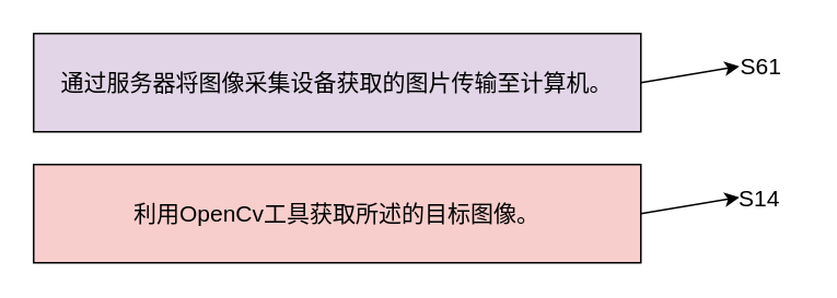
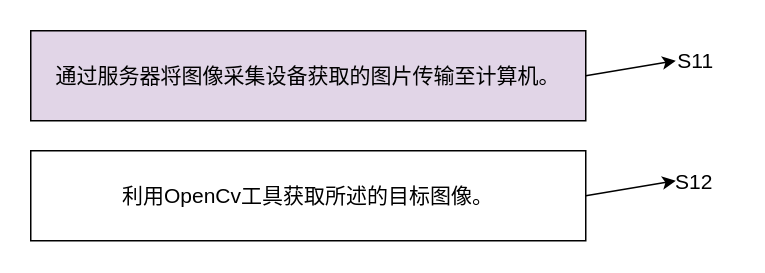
- <mxCell id="7" value="S61" style="text;html=1;align=center;verticalAlign=middle;resizable=0;points=[];autosize=1;strokeColor=none;fillColor=none;fontSize=14;" vertex="1" parent="1"><mxGeometry x="438" y="25" width="50" height="30" as="geometry" /></mxCell>
+ <mxCell id="7" value="S11" style="text;html=1;align=center;verticalAlign=middle;resizable=0;points=[];autosize=1;strokeColor=none;fillColor=none;fontSize=14;" vertex="1" parent="1"><mxGeometry x="438" y="25" width="50" height="30" as="geometry" /></mxCell>
- <mxCell id="8" value="S14" style="text;html=1;align=center;verticalAlign=middle;resizable=0;points=[];autosize=1;strokeColor=none;fillColor=none;fontSize=14;" vertex="1" parent="1"><mxGeometry x="437" y="106" width="50" height="30" as="geometry" /></mxCell>
+ <mxCell id="8" value="S12" style="text;html=1;align=center;verticalAlign=middle;resizable=0;points=[];autosize=1;strokeColor=none;fillColor=none;fontSize=14;" vertex="1" parent="1"><mxGeometry x="437" y="106" width="50" height="30" as="geometry" /></mxCell>
- <mxCell id="4" value="&lt;span style=&quot;font-size: 14px;&quot;&gt;利用OpenCv工具获取所述的目标图像。&lt;/span&gt;" style="rounded=0;whiteSpace=wrap;html=1;fillColor=#f8cecc;" vertex="1" parent="1"><mxGeometry x="20" y="100" width="370" height="60" as="geometry" /></mxCell>
+ <mxCell id="4" value="&lt;span style=&quot;font-size: 14px;&quot;&gt;利用OpenCv工具获取所述的目标图像。&lt;/span&gt;" style="rounded=0;whiteSpace=wrap;html=1;" vertex="1" parent="1"><mxGeometry x="20" y="100" width="370" height="60" as="geometry" /></mxCell>
